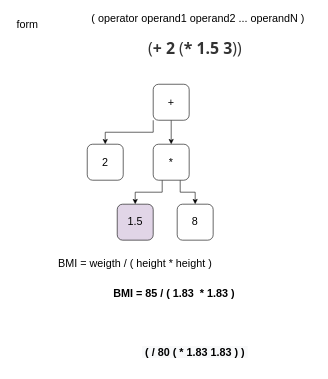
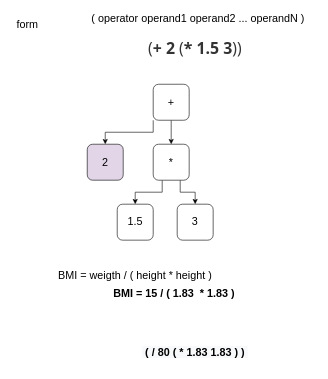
- <mxCell id="6" value="2" style="rounded=1;whiteSpace=wrap;html=1;fontSize=18;" vertex="1" parent="1"><mxGeometry x="145" y="240" width="60" height="60" as="geometry" /></mxCell>
+ <mxCell id="6" value="2" style="rounded=1;whiteSpace=wrap;html=1;fontSize=18;fillColor=#e1d5e7;" vertex="1" parent="1"><mxGeometry x="145" y="240" width="60" height="60" as="geometry" /></mxCell>
- <mxCell id="10" value="1.5" style="rounded=1;whiteSpace=wrap;html=1;fontSize=18;fillColor=#e1d5e7;" vertex="1" parent="1"><mxGeometry x="195" y="340" width="60" height="60" as="geometry" /></mxCell>
+ <mxCell id="10" value="1.5" style="rounded=1;whiteSpace=wrap;html=1;fontSize=18;" vertex="1" parent="1"><mxGeometry x="195" y="340" width="60" height="60" as="geometry" /></mxCell>
- <mxCell id="11" value="8" style="rounded=1;whiteSpace=wrap;html=1;fontSize=18;" vertex="1" parent="1"><mxGeometry x="295" y="340" width="60" height="60" as="geometry" /></mxCell>
+ <mxCell id="11" value="3" style="rounded=1;whiteSpace=wrap;html=1;fontSize=18;" vertex="1" parent="1"><mxGeometry x="295" y="340" width="60" height="60" as="geometry" /></mxCell>
- <mxCell id="12" value="BMI = weigth / ( height * height )" style="text;html=1;strokeColor=none;fillColor=none;align=center;verticalAlign=middle;whiteSpace=wrap;rounded=0;fontSize=18;" vertex="1" parent="1"><mxGeometry x="75" y="430" width="300" height="20" as="geometry" /></mxCell>
+ <mxCell id="12" value="BMI = weigth / ( height * height )" style="text;html=1;strokeColor=none;fillColor=none;align=center;verticalAlign=middle;whiteSpace=wrap;rounded=0;fontSize=18;" vertex="1" parent="1"><mxGeometry x="75" y="450" width="300" height="20" as="geometry" /></mxCell>
- <mxCell id="13" value="&lt;b&gt;BMI = 85 / ( 1.83&amp;nbsp; * 1.83 )&lt;/b&gt;" style="text;html=1;strokeColor=none;fillColor=none;align=center;verticalAlign=middle;whiteSpace=wrap;rounded=0;fontSize=18;" vertex="1" parent="1"><mxGeometry x="165" y="480" width="250" height="20" as="geometry" /></mxCell>
+ <mxCell id="13" value="&lt;b&gt;BMI = 15 / ( 1.83&amp;nbsp; * 1.83 )&lt;/b&gt;" style="text;html=1;strokeColor=none;fillColor=none;align=center;verticalAlign=middle;whiteSpace=wrap;rounded=0;fontSize=18;" vertex="1" parent="1"><mxGeometry x="165" y="480" width="250" height="20" as="geometry" /></mxCell>
